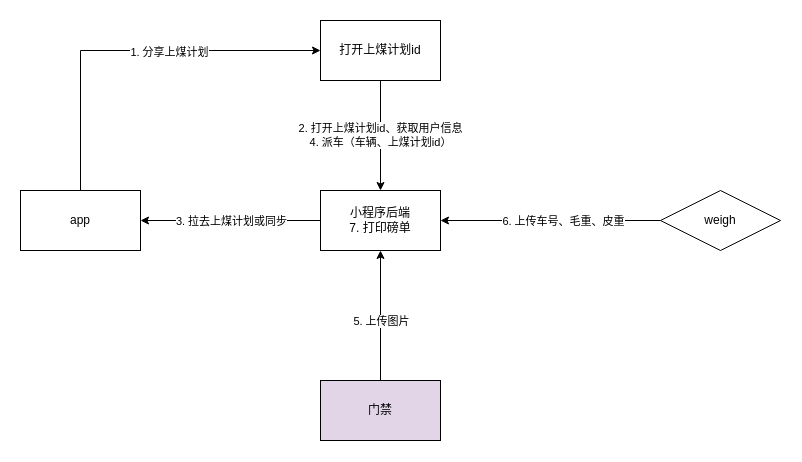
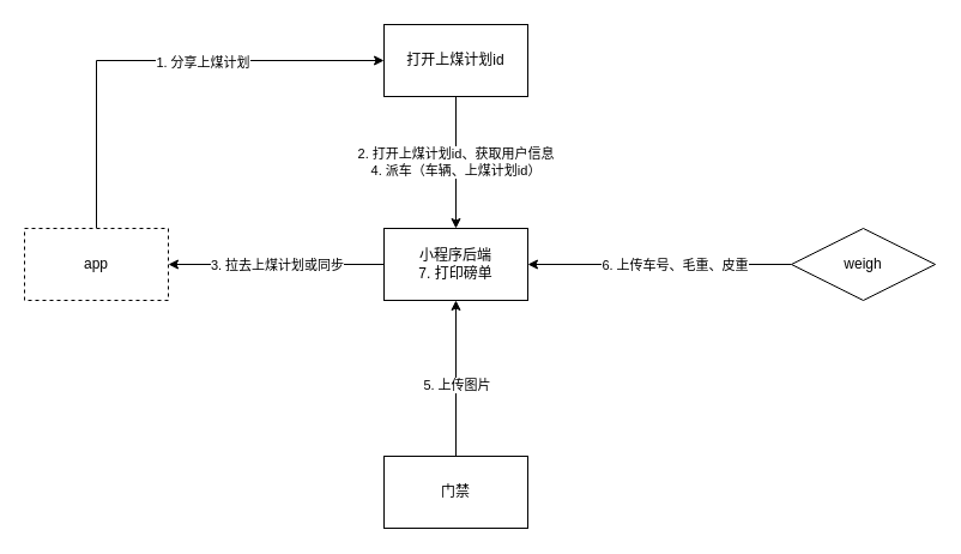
- <mxCell id="7" value="app" style="rounded=0;whiteSpace=wrap;html=1;" vertex="1" parent="1"><mxGeometry x="20" y="190" width="120" height="60" as="geometry" /></mxCell>
+ <mxCell id="7" value="app" style="rounded=0;whiteSpace=wrap;html=1;dashed=1;" vertex="1" parent="1"><mxGeometry x="20" y="190" width="120" height="60" as="geometry" /></mxCell>
- <mxCell id="13" value="门禁" style="rounded=0;whiteSpace=wrap;html=1;fillColor=#e1d5e7;" vertex="1" parent="1"><mxGeometry x="320" y="380" width="120" height="60" as="geometry" /></mxCell>
+ <mxCell id="13" value="门禁" style="rounded=0;whiteSpace=wrap;html=1;" vertex="1" parent="1"><mxGeometry x="320" y="380" width="120" height="60" as="geometry" /></mxCell>
